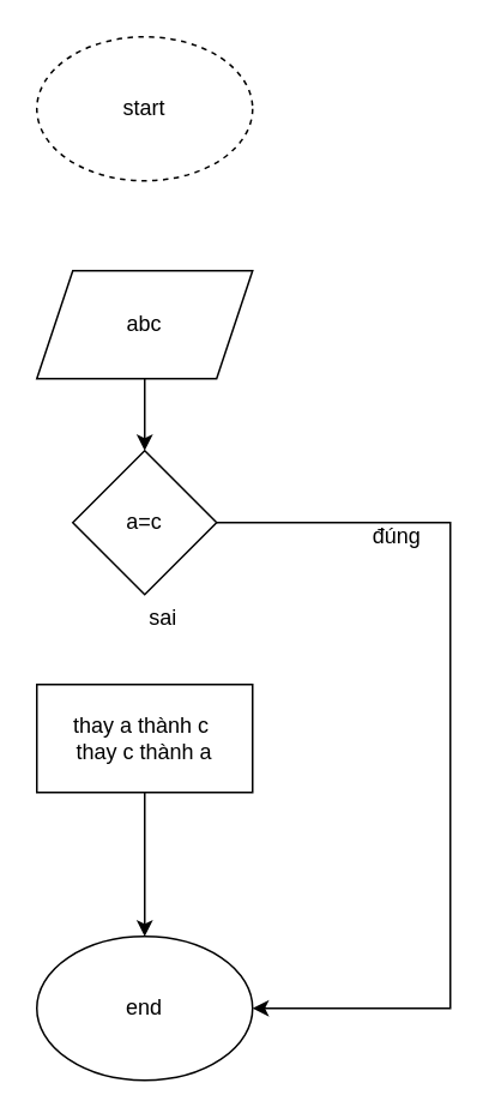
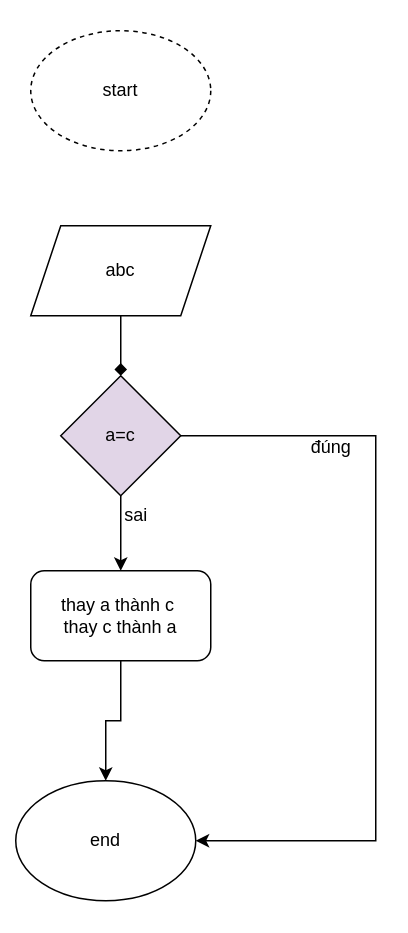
- <mxCell id="3" value="" style="edgeStyle=orthogonalEdgeStyle;rounded=0;orthogonalLoop=1;jettySize=auto;html=1;" edge="1" parent="1" source="4" target="7"><mxGeometry relative="1" as="geometry" /></mxCell>
+ <mxCell id="3" value="" style="edgeStyle=orthogonalEdgeStyle;rounded=0;orthogonalLoop=1;jettySize=auto;html=1;endArrow=diamond;" edge="1" parent="1" source="4" target="7"><mxGeometry relative="1" as="geometry" /></mxCell>
- <mxCell id="7" value="a=c" style="rhombus;whiteSpace=wrap;html=1;" vertex="1" parent="1"><mxGeometry x="40" y="250" width="80" height="80" as="geometry" /></mxCell>
+ <mxCell id="7" value="a=c" style="rhombus;whiteSpace=wrap;html=1;fillColor=#e1d5e7;" vertex="1" parent="1"><mxGeometry x="40" y="250" width="80" height="80" as="geometry" /></mxCell>
+ <mxCell id="5" value="" style="edgeStyle=orthogonalEdgeStyle;rounded=0;orthogonalLoop=1;jettySize=auto;html=1;" edge="1" parent="1" source="7" target="9"><mxGeometry relative="1" as="geometry" /></mxCell>
- <mxCell id="9" value="thay a thành c&amp;nbsp;&lt;br&gt;thay c thành a" style="whiteSpace=wrap;html=1;" vertex="1" parent="1"><mxGeometry x="20" y="380" width="120" height="60" as="geometry" /></mxCell>
+ <mxCell id="9" value="thay a thành c&amp;nbsp;&lt;br&gt;thay c thành a" style="whiteSpace=wrap;html=1;rounded=1;" vertex="1" parent="1"><mxGeometry x="20" y="380" width="120" height="60" as="geometry" /></mxCell>
- <mxCell id="11" value="end" style="ellipse;whiteSpace=wrap;html=1;" vertex="1" parent="1"><mxGeometry x="20" y="520" width="120" height="80" as="geometry" /></mxCell>
+ <mxCell id="11" value="end" style="ellipse;whiteSpace=wrap;html=1;" vertex="1" parent="1"><mxGeometry x="10" y="520" width="120" height="80" as="geometry" /></mxCell>
